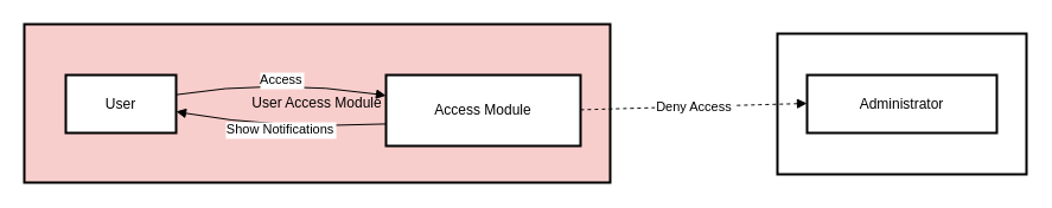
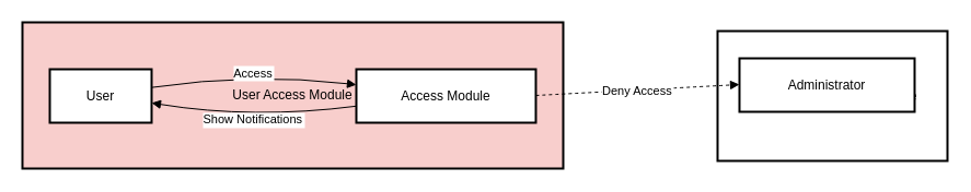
- <mxCell id="4" value="User" style="whiteSpace=wrap;strokeWidth=2;" vertex="1" parent="1"><mxGeometry x="55" y="63" width="93" height="49" as="geometry" /></mxCell>
+ <mxCell id="4" value="User" style="whiteSpace=wrap;strokeWidth=2;" vertex="1" parent="1"><mxGeometry x="45" y="63" width="93" height="49" as="geometry" /></mxCell>
- <mxCell id="6" value="Administrator" style="whiteSpace=wrap;strokeWidth=2;" vertex="1" parent="1"><mxGeometry x="680" y="63" width="160" height="49" as="geometry" /></mxCell>
+ <mxCell id="6" value="Administrator" style="whiteSpace=wrap;strokeWidth=2;" vertex="1" parent="1"><mxGeometry x="675" y="53" width="160" height="49" as="geometry" /></mxCell>
- <mxCell id="5" value="Access Module" style="whiteSpace=wrap;strokeWidth=2;" vertex="1" parent="1"><mxGeometry x="325" y="63" width="164" height="60" as="geometry" /></mxCell>
+ <mxCell id="5" value="Access Module" style="whiteSpace=wrap;strokeWidth=2;" vertex="1" parent="1"><mxGeometry x="325" y="63" width="164" height="49" as="geometry" /></mxCell>
